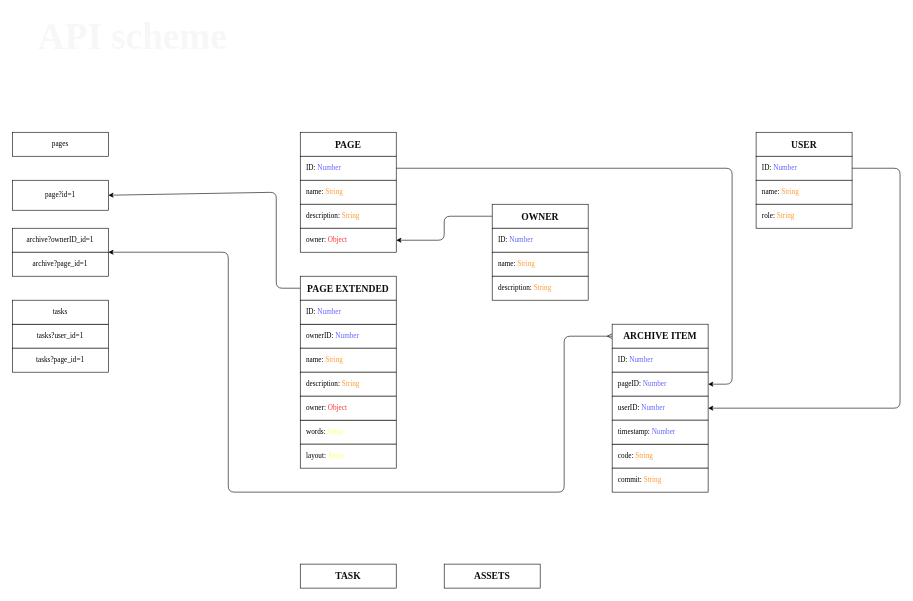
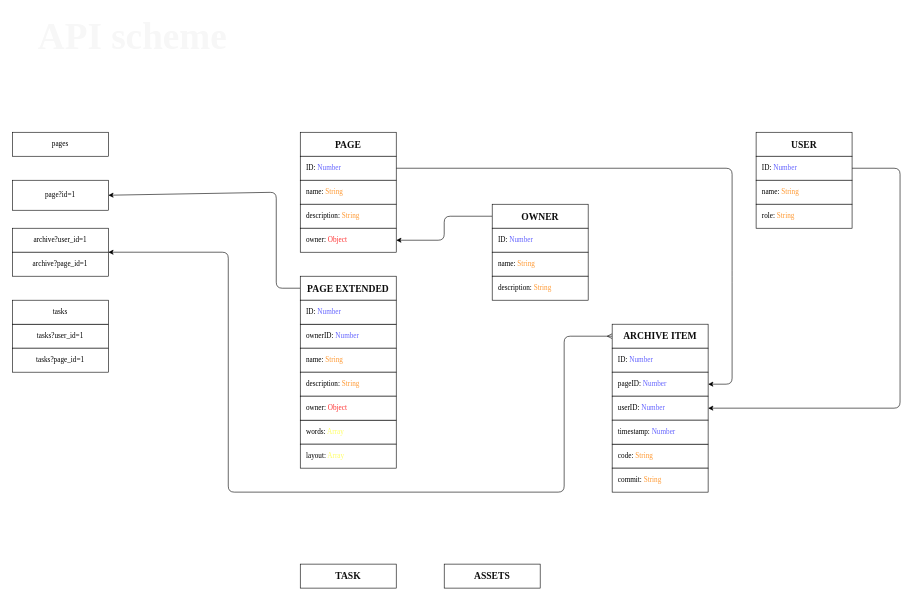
- <mxCell id="38" value="archive?ownerID_id=1" style="rounded=0;whiteSpace=wrap;html=1;fontFamily=Lucida Console;" vertex="1" parent="1"><mxGeometry x="20" y="380" width="160" height="40" as="geometry" /></mxCell>
+ <mxCell id="38" value="archive?user_id=1" style="rounded=0;whiteSpace=wrap;html=1;fontFamily=Lucida Console;" vertex="1" parent="1"><mxGeometry x="20" y="380" width="160" height="40" as="geometry" /></mxCell>
